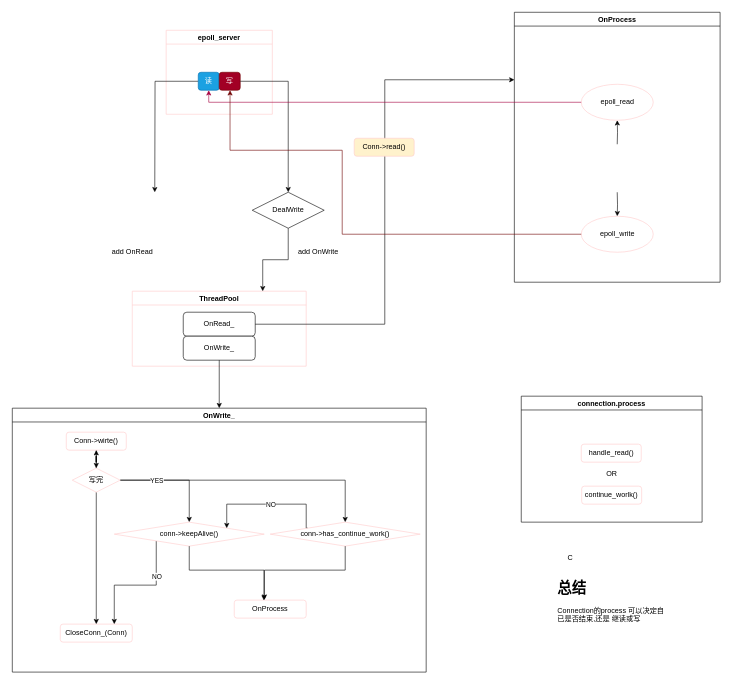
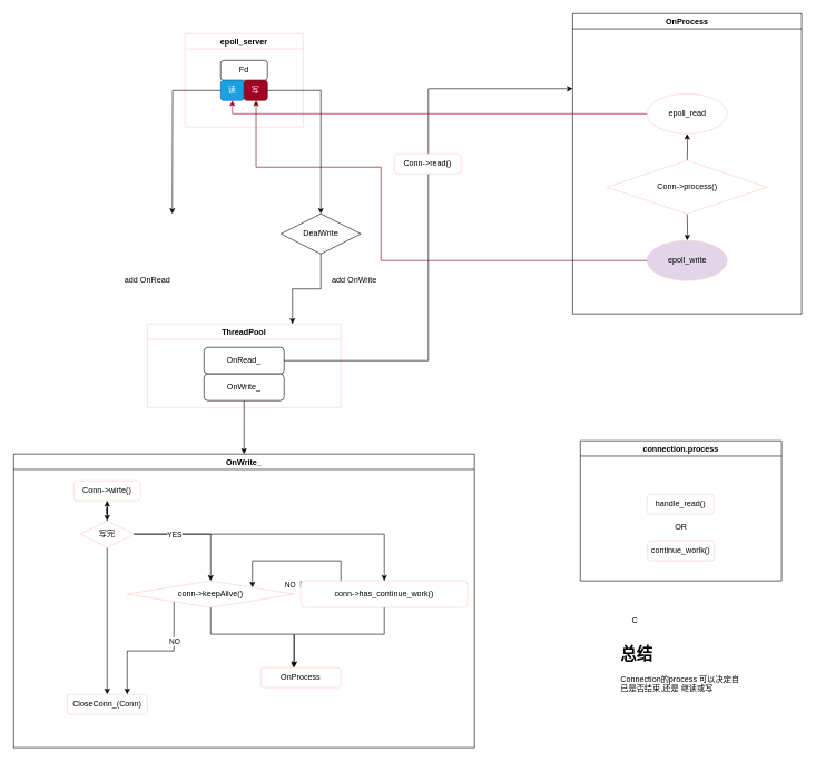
+ <mxCell id="14" value="Fd" style="rounded=1;whiteSpace=wrap;html=1;" vertex="1" parent="13"><mxGeometry width="70" height="30" as="geometry" /></mxCell>
- <mxCell id="29" value="Conn-&amp;gt;read()" style="rounded=1;whiteSpace=wrap;html=1;strokeColor=#FFCCCC;fillColor=#fff2cc;" vertex="1" parent="1"><mxGeometry x="590" y="230" width="100" height="30" as="geometry" /></mxCell>
+ <mxCell id="29" value="Conn-&amp;gt;read()" style="rounded=1;whiteSpace=wrap;html=1;strokeColor=#FFCCCC;" vertex="1" parent="1"><mxGeometry x="590" y="230" width="100" height="30" as="geometry" /></mxCell>
+ <mxCell id="25" value="&lt;span&gt;Conn-&amp;gt;process()&lt;/span&gt;" style="rhombus;whiteSpace=wrap;html=1;strokeColor=#FFCCCC;" vertex="1" parent="22"><mxGeometry x="51.5" y="220" width="240" height="80" as="geometry" /></mxCell>
- <mxCell id="26" value="epoll_write" style="ellipse;whiteSpace=wrap;html=1;strokeColor=#FFCCCC;" vertex="1" parent="22"><mxGeometry x="111.5" y="340" width="120" height="60" as="geometry" /></mxCell>
+ <mxCell id="26" value="epoll_write" style="ellipse;whiteSpace=wrap;html=1;strokeColor=#FFCCCC;fillColor=#e1d5e7;" vertex="1" parent="22"><mxGeometry x="111.5" y="340" width="120" height="60" as="geometry" /></mxCell>
- <mxCell id="45" value="conn-&amp;gt;has_continue_work()" style="rhombus;whiteSpace=wrap;html=1;strokeColor=#FFCCCC;" vertex="1" parent="30"><mxGeometry x="430" y="190" width="250" height="40" as="geometry" /></mxCell>
+ <mxCell id="45" value="conn-&amp;gt;has_continue_work()" style="whiteSpace=wrap;html=1;strokeColor=#FFCCCC;rounded=1;" vertex="1" parent="30"><mxGeometry x="430" y="190" width="250" height="40" as="geometry" /></mxCell>
